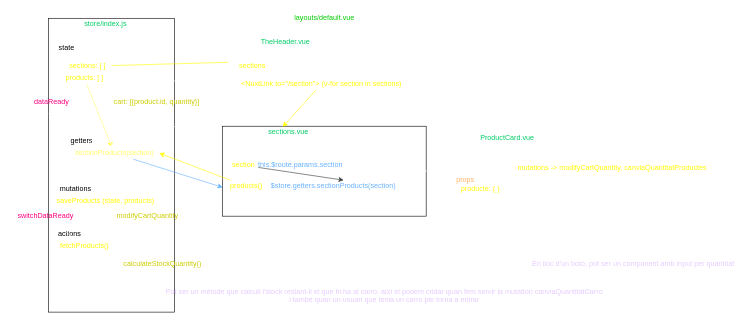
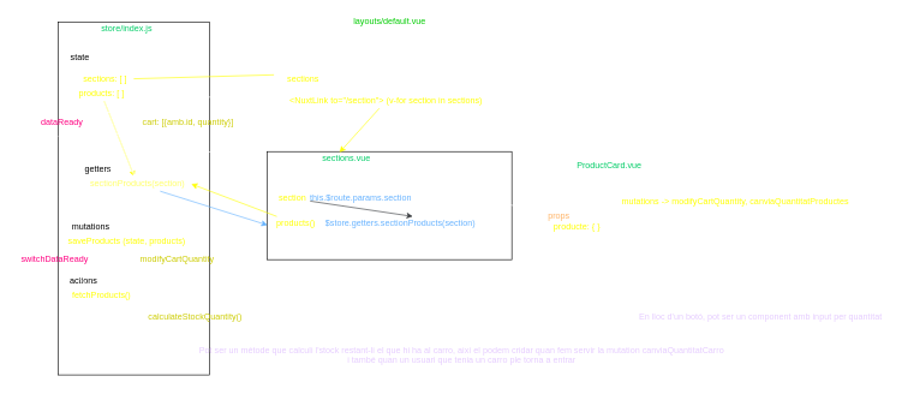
- <mxCell id="16" value="&lt;font color=&quot;#00cc66&quot;&gt;TheHeader.vue&lt;/font&gt;" style="text;html=1;resizable=0;autosize=1;align=center;verticalAlign=middle;points=[];fillColor=none;strokeColor=none;rounded=0;" parent="1" vertex="1"><mxGeometry x="425" y="60" width="100" height="20" as="geometry" /></mxCell>
- <mxCell id="45" value="&lt;font color=&quot;#cccc00&quot;&gt;cart: [{product.id, quantity}]&lt;/font&gt;" style="text;html=1;resizable=0;autosize=1;align=center;verticalAlign=middle;points=[];fillColor=none;strokeColor=none;rounded=0;fontColor=#FFFFFF;" parent="1" vertex="1"><mxGeometry x="180" y="160" width="160" height="20" as="geometry" /></mxCell>
+ <mxCell id="45" value="&lt;font color=&quot;#cccc00&quot;&gt;cart: [{amb.id, quantity}]&lt;/font&gt;" style="text;html=1;resizable=0;autosize=1;align=center;verticalAlign=middle;points=[];fillColor=none;strokeColor=none;rounded=0;fontColor=#FFFFFF;" parent="1" vertex="1"><mxGeometry x="180" y="160" width="160" height="20" as="geometry" /></mxCell>
